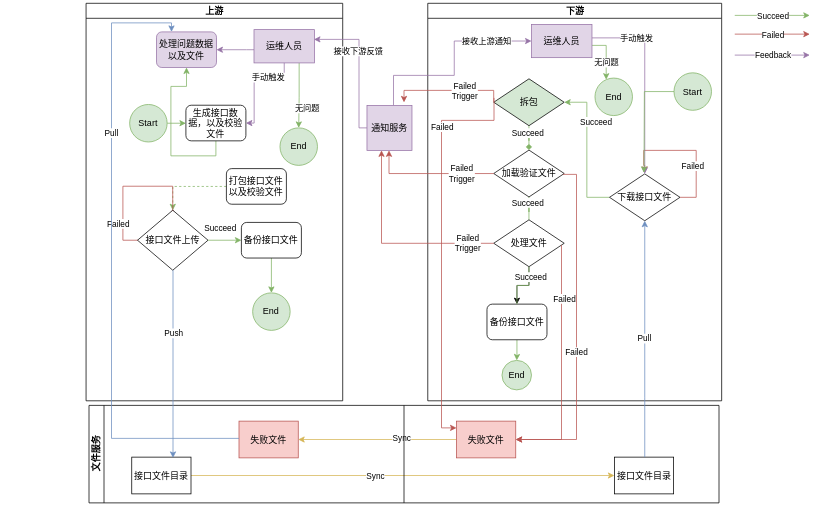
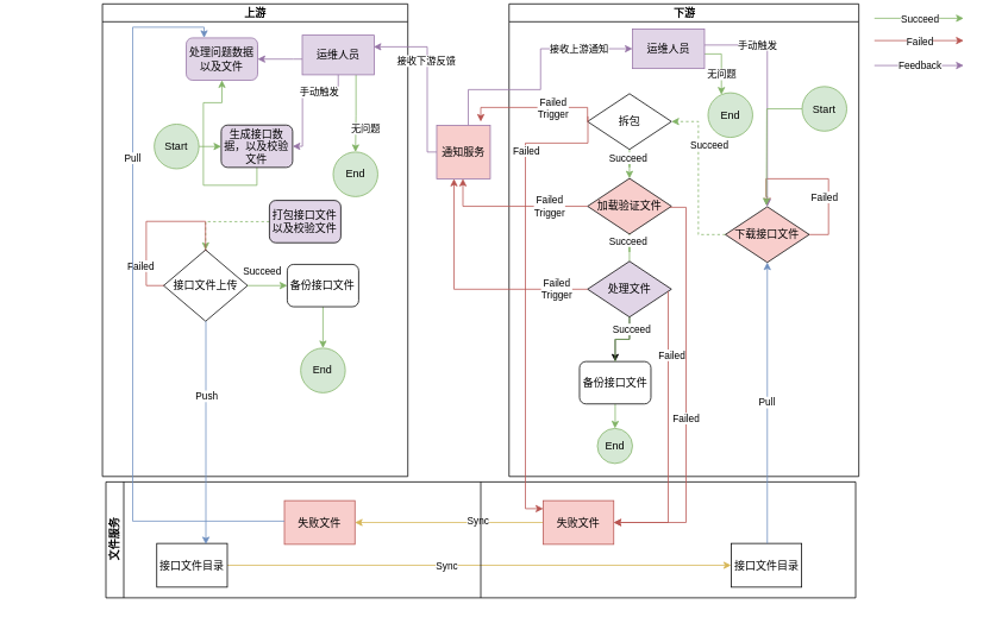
- <mxCell id="37" value="拆包" style="rhombus;whiteSpace=wrap;html=1;fillColor=#d5e8d4;" vertex="1" parent="34"><mxGeometry x="157" y="31.62" width="94" height="62.5" as="geometry" /></mxCell>
+ <mxCell id="37" value="拆包" style="rhombus;whiteSpace=wrap;html=1;" vertex="1" parent="34"><mxGeometry x="157" y="31.62" width="94" height="62.5" as="geometry" /></mxCell>
- <mxCell id="6" value="生成接口数据，以及校验文件" style="rounded=1;whiteSpace=wrap;html=1;" vertex="1" parent="2"><mxGeometry x="227" y="42" width="80" height="47.5" as="geometry" /></mxCell>
+ <mxCell id="6" value="生成接口数据，以及校验文件" style="rounded=1;whiteSpace=wrap;html=1;fillColor=#e1d5e7;" vertex="1" parent="2"><mxGeometry x="227" y="42" width="80" height="47.5" as="geometry" /></mxCell>
- <mxCell id="71" value="通知服务" style="whiteSpace=wrap;html=1;aspect=fixed;fillColor=#e1d5e7;strokeColor=#9673a6;" vertex="1" parent="1"><mxGeometry x="488.63" y="140" width="60" height="60" as="geometry" /></mxCell>
+ <mxCell id="71" value="通知服务" style="whiteSpace=wrap;html=1;aspect=fixed;fillColor=#f8cecc;strokeColor=#9673a6;" vertex="1" parent="1"><mxGeometry x="488.63" y="140" width="60" height="60" as="geometry" /></mxCell>
- <mxCell id="35" value="" style="edgeStyle=orthogonalEdgeStyle;rounded=0;orthogonalLoop=1;jettySize=auto;html=1;fillColor=#d5e8d4;strokeColor=#82b366;endArrow=diamond;" edge="1" parent="34" source="37" target="45"><mxGeometry relative="1" as="geometry" /></mxCell>
+ <mxCell id="35" value="" style="edgeStyle=orthogonalEdgeStyle;rounded=0;orthogonalLoop=1;jettySize=auto;html=1;fillColor=#d5e8d4;strokeColor=#82b366;" edge="1" parent="34" source="37" target="45"><mxGeometry relative="1" as="geometry" /></mxCell>
- <mxCell id="38" style="edgeStyle=orthogonalEdgeStyle;rounded=0;orthogonalLoop=1;jettySize=auto;html=1;entryX=1;entryY=0.5;entryDx=0;entryDy=0;fillColor=#d5e8d4;strokeColor=#82b366;" edge="1" parent="34" source="40" target="37"><mxGeometry relative="1" as="geometry" /></mxCell>
+ <mxCell id="38" style="edgeStyle=orthogonalEdgeStyle;rounded=0;orthogonalLoop=1;jettySize=auto;html=1;entryX=1;entryY=0.5;entryDx=0;entryDy=0;fillColor=#d5e8d4;strokeColor=#82b366;dashed=1;" edge="1" parent="34" source="40" target="37"><mxGeometry relative="1" as="geometry" /></mxCell>
- <mxCell id="45" value="加载验证文件" style="rhombus;whiteSpace=wrap;html=1;" vertex="1" parent="34"><mxGeometry x="157" y="126.62" width="94" height="62.5" as="geometry" /></mxCell>
+ <mxCell id="45" value="加载验证文件" style="rhombus;whiteSpace=wrap;html=1;fillColor=#f8cecc;" vertex="1" parent="34"><mxGeometry x="157" y="126.62" width="94" height="62.5" as="geometry" /></mxCell>
- <mxCell id="8" value="打包接口文件以及校验文件" style="rounded=1;whiteSpace=wrap;html=1;" vertex="1" parent="2"><mxGeometry x="281" y="126.5" width="80" height="47.5" as="geometry" /></mxCell>
+ <mxCell id="8" value="打包接口文件以及校验文件" style="rounded=1;whiteSpace=wrap;html=1;fillColor=#e1d5e7;" vertex="1" parent="2"><mxGeometry x="281" y="126.5" width="80" height="47.5" as="geometry" /></mxCell>
- <mxCell id="40" value="下载接口文件" style="rhombus;whiteSpace=wrap;html=1;" vertex="1" parent="34"><mxGeometry x="311.37" y="158.37" width="94" height="62.5" as="geometry" /></mxCell>
+ <mxCell id="40" value="下载接口文件" style="rhombus;whiteSpace=wrap;html=1;fillColor=#f8cecc;" vertex="1" parent="34"><mxGeometry x="311.37" y="158.37" width="94" height="62.5" as="geometry" /></mxCell>
- <mxCell id="48" value="处理文件" style="rhombus;whiteSpace=wrap;html=1;" vertex="1" parent="34"><mxGeometry x="157" y="219.62" width="94" height="62.5" as="geometry" /></mxCell>
+ <mxCell id="48" value="处理文件" style="rhombus;whiteSpace=wrap;html=1;fillColor=#e1d5e7;" vertex="1" parent="34"><mxGeometry x="157" y="219.62" width="94" height="62.5" as="geometry" /></mxCell>
